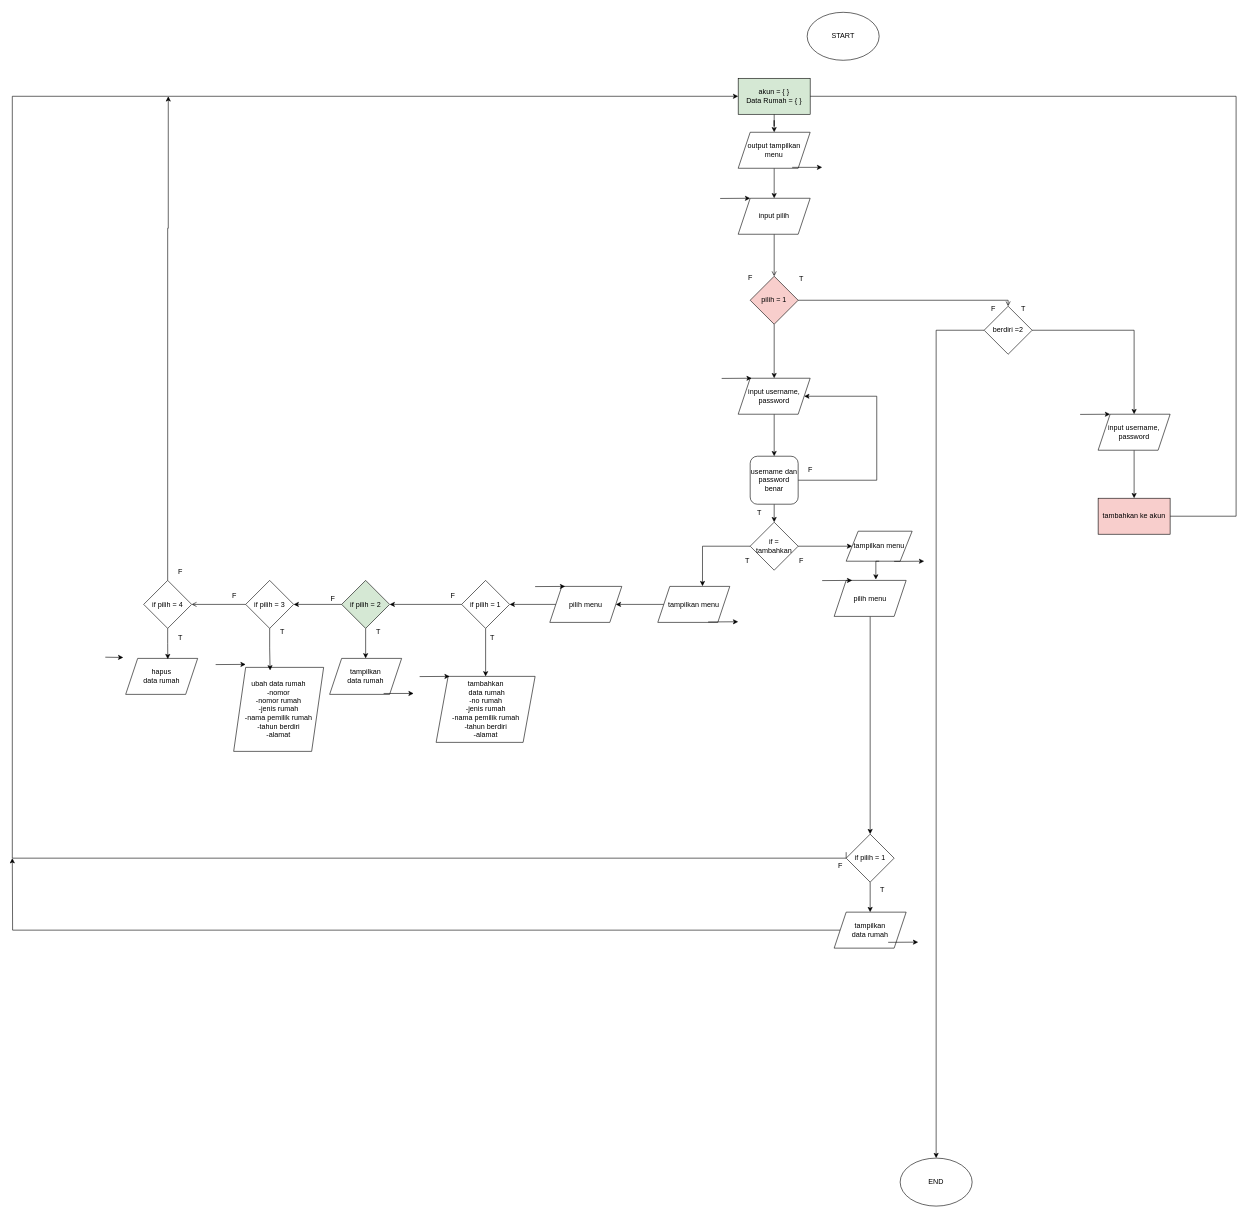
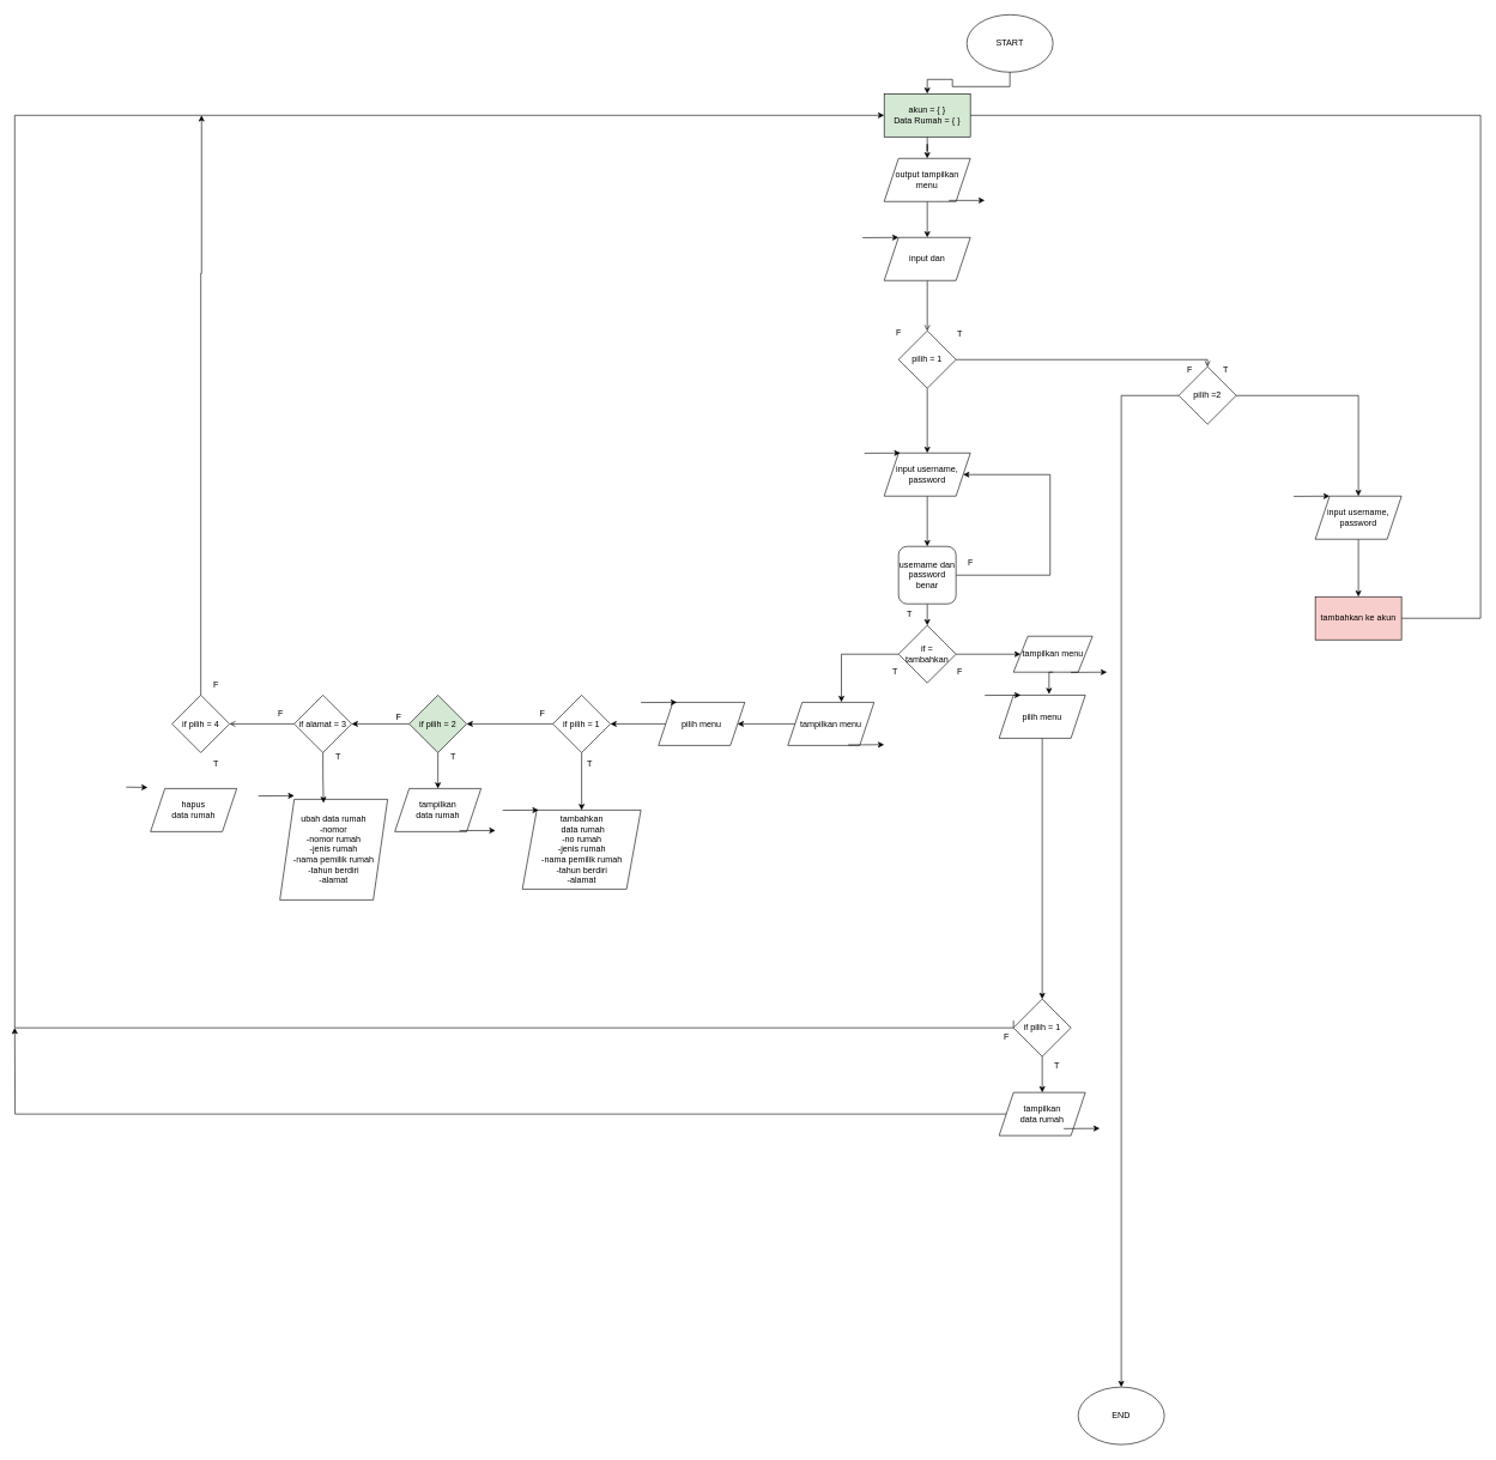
+ <mxCell id="26" value="" style="edgeStyle=orthogonalEdgeStyle;rounded=0;orthogonalLoop=1;jettySize=auto;html=1;" parent="1" source="3" target="27" edge="1"><mxGeometry relative="1" as="geometry"><mxPoint x="1290" y="100" as="sourcePoint" /><mxPoint x="1290" y="190" as="targetPoint" /></mxGeometry></mxCell>
- <mxCell id="7" value="input pilih" style="shape=parallelogram;perimeter=parallelogramPerimeter;whiteSpace=wrap;html=1;fixedSize=1;" parent="1" vertex="1"><mxGeometry x="1230" y="330" width="120" height="60" as="geometry" /></mxCell>
+ <mxCell id="7" value="input dan" style="shape=parallelogram;perimeter=parallelogramPerimeter;whiteSpace=wrap;html=1;fixedSize=1;" parent="1" vertex="1"><mxGeometry x="1230" y="330" width="120" height="60" as="geometry" /></mxCell>
- <mxCell id="10" value="pilih = 1" style="rhombus;whiteSpace=wrap;html=1;fillColor=#f8cecc;" parent="1" vertex="1"><mxGeometry x="1250" y="460" width="80" height="80" as="geometry" /></mxCell>
+ <mxCell id="10" value="pilih = 1" style="rhombus;whiteSpace=wrap;html=1;" parent="1" vertex="1"><mxGeometry x="1250" y="460" width="80" height="80" as="geometry" /></mxCell>
- <mxCell id="20" value="berdiri =2" style="rhombus;whiteSpace=wrap;html=1;" parent="1" vertex="1"><mxGeometry x="1640" y="510" width="80" height="80" as="geometry" /></mxCell>
+ <mxCell id="20" value="pilih =2" style="rhombus;whiteSpace=wrap;html=1;" parent="1" vertex="1"><mxGeometry x="1640" y="510" width="80" height="80" as="geometry" /></mxCell>
- <mxCell id="37" value="if pilih = 3" style="rhombus;whiteSpace=wrap;html=1;" parent="1" vertex="1"><mxGeometry x="409" y="967" width="80" height="80" as="geometry" /></mxCell>
+ <mxCell id="37" value="if alamat = 3" style="rhombus;whiteSpace=wrap;html=1;" parent="1" vertex="1"><mxGeometry x="409" y="967" width="80" height="80" as="geometry" /></mxCell>
- <mxCell id="42" style="edgeStyle=orthogonalEdgeStyle;rounded=0;orthogonalLoop=1;jettySize=auto;html=1;exitX=0.5;exitY=1;exitDx=0;exitDy=0;entryX=0.585;entryY=0.021;entryDx=0;entryDy=0;entryPerimeter=0;" parent="1" source="40" target="41" edge="1"><mxGeometry relative="1" as="geometry" /></mxCell>
